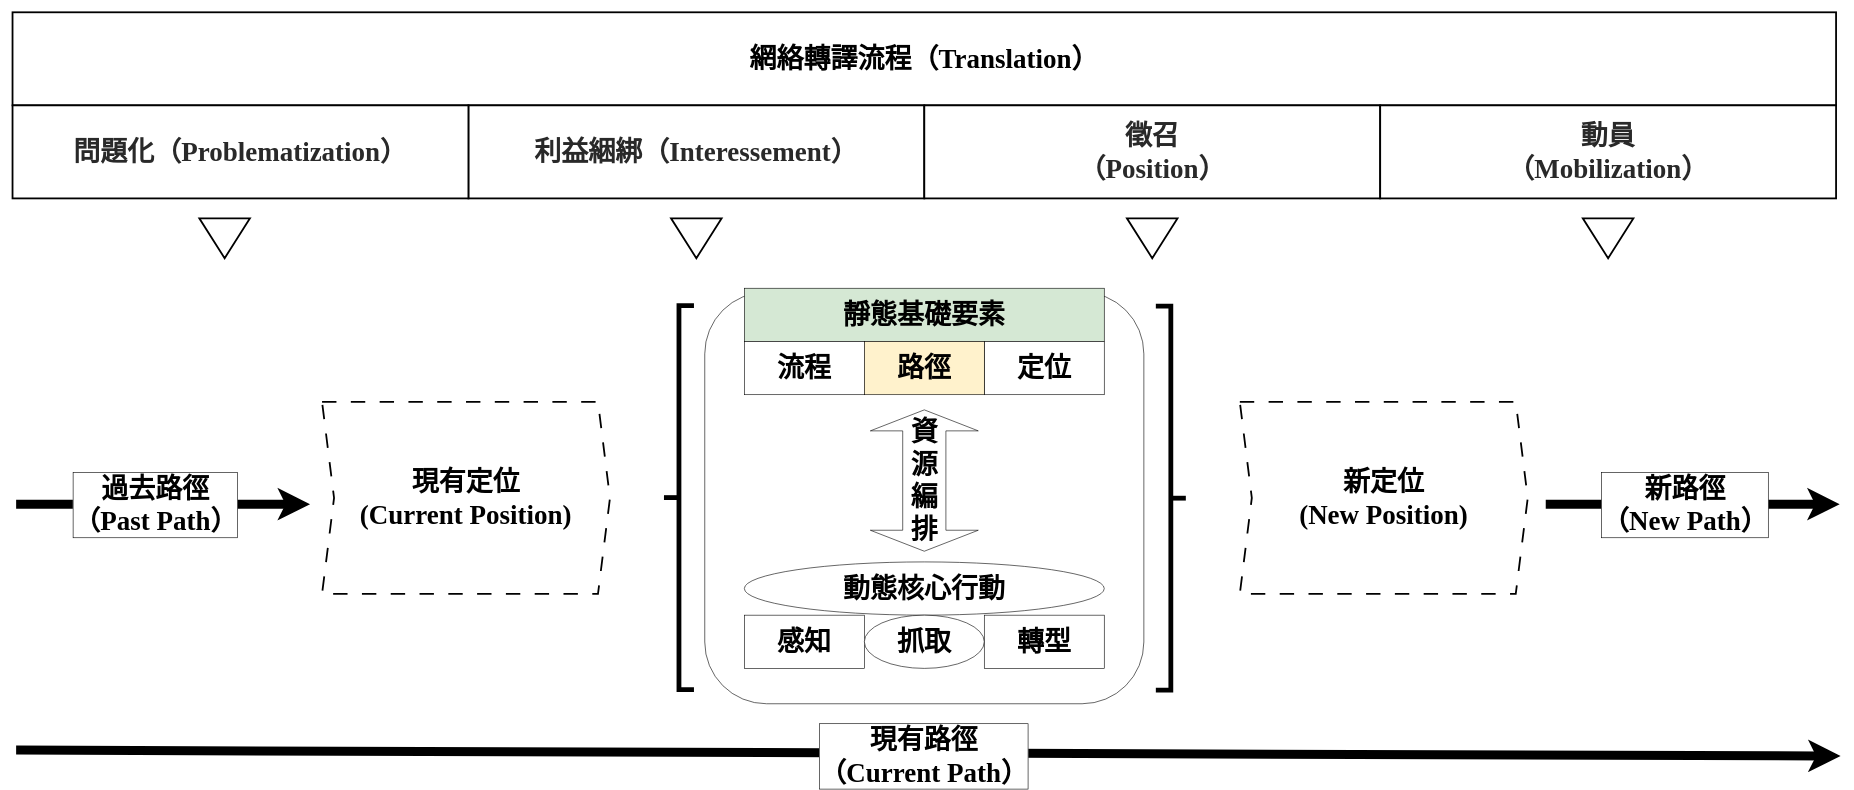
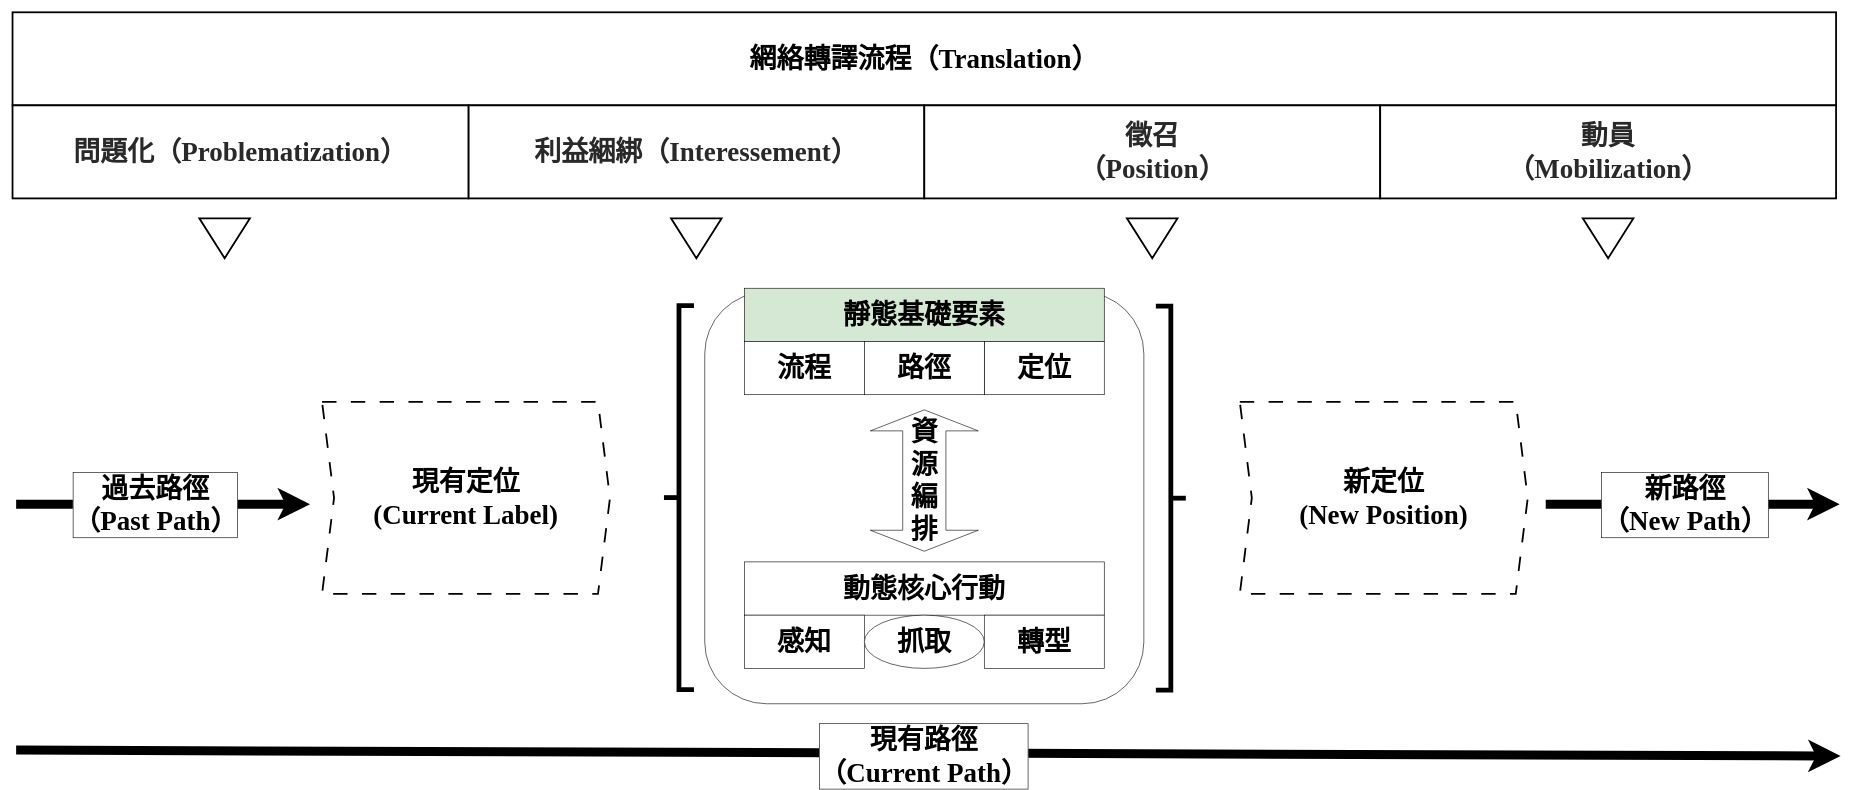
- <mxCell id="27" value="&lt;font face=&quot;標楷體&quot;&gt;&lt;span style=&quot;font-size: 45px;&quot;&gt;&lt;b&gt;路徑&lt;/b&gt;&lt;/span&gt;&lt;/font&gt;" style="rounded=0;whiteSpace=wrap;html=1;fillColor=#fff2cc;" vertex="1" parent="23"><mxGeometry x="200" y="88.764" width="200" height="88.764" as="geometry" /></mxCell>
+ <mxCell id="27" value="&lt;font face=&quot;標楷體&quot;&gt;&lt;span style=&quot;font-size: 45px;&quot;&gt;&lt;b&gt;路徑&lt;/b&gt;&lt;/span&gt;&lt;/font&gt;" style="rounded=0;whiteSpace=wrap;html=1;" vertex="1" parent="23"><mxGeometry x="200" y="88.764" width="200" height="88.764" as="geometry" /></mxCell>
- <mxCell id="19" value="現有定位&lt;div&gt;(Current Position)&lt;/div&gt;" style="shape=step;perimeter=stepPerimeter;whiteSpace=wrap;html=1;fixedSize=1;fontSize=45;fontStyle=1;fontFamily=標楷體;dashed=1;dashPattern=8 8;strokeColor=default;strokeWidth=3;align=center;verticalAlign=middle;fontColor=default;fillColor=default;" vertex="1" parent="1"><mxGeometry x="536" y="669.62" width="480" height="320" as="geometry" /></mxCell>
+ <mxCell id="19" value="現有定位&lt;div&gt;(Current Label)&lt;/div&gt;" style="shape=step;perimeter=stepPerimeter;whiteSpace=wrap;html=1;fixedSize=1;fontSize=45;fontStyle=1;fontFamily=標楷體;dashed=1;dashPattern=8 8;strokeColor=default;strokeWidth=3;align=center;verticalAlign=middle;fontColor=default;fillColor=default;" vertex="1" parent="1"><mxGeometry x="536" y="669.62" width="480" height="320" as="geometry" /></mxCell>
- <mxCell id="29" value="&lt;b&gt;動態核心行動&lt;/b&gt;" style="ellipse;whiteSpace=wrap;html=1;fontSize=45;fontFamily=標楷體;" vertex="1" parent="28"><mxGeometry width="600" height="88.764" as="geometry" /></mxCell>
+ <mxCell id="29" value="&lt;b&gt;動態核心行動&lt;/b&gt;" style="rounded=0;whiteSpace=wrap;html=1;fontSize=45;fontFamily=標楷體;" vertex="1" parent="28"><mxGeometry width="600" height="88.764" as="geometry" /></mxCell>
